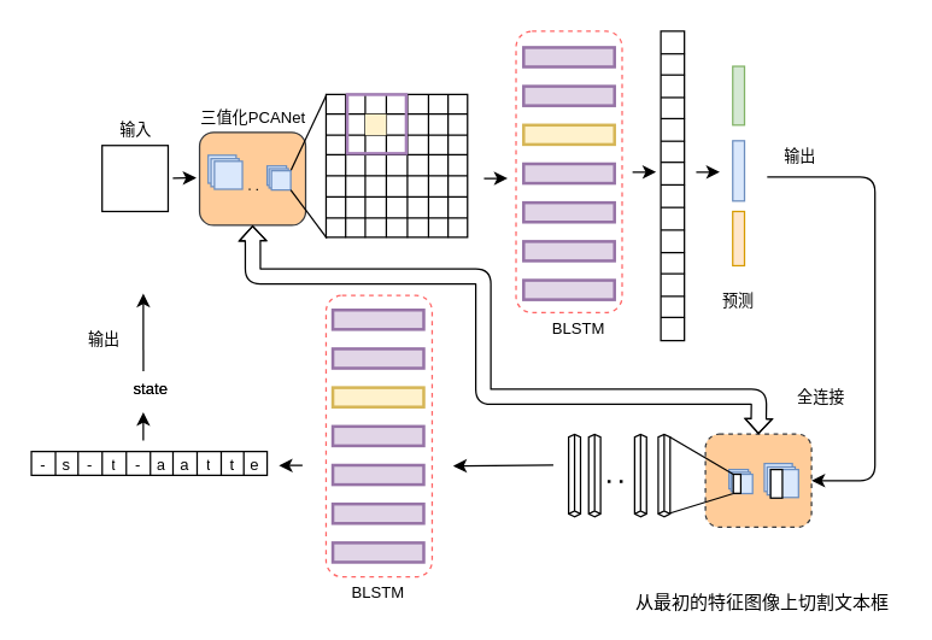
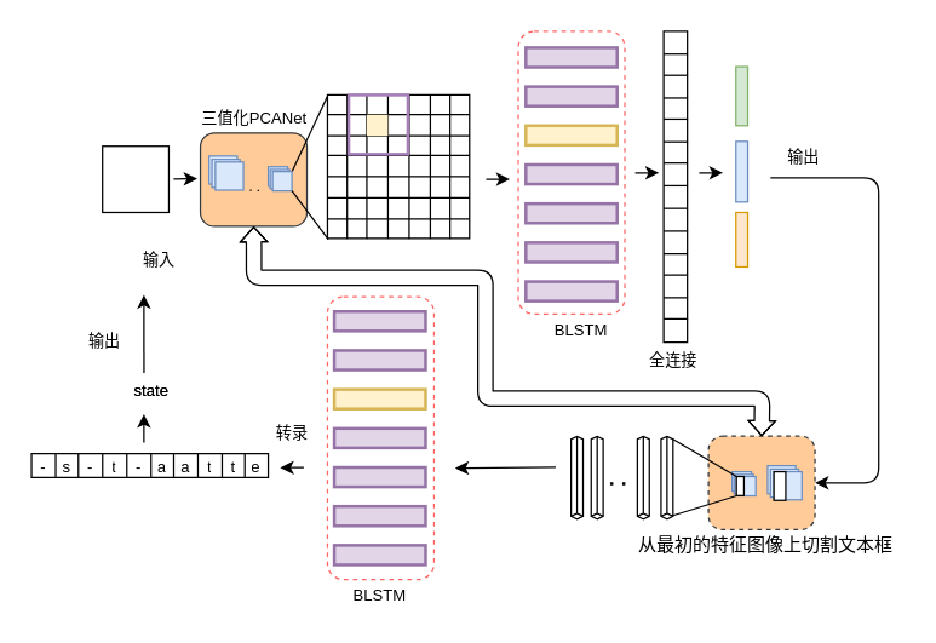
- <mxCell id="4" value="输入" style="text;html=1;align=center;verticalAlign=middle;resizable=0;points=[];autosize=1;fontSize=10.5;" vertex="1" parent="1"><mxGeometry x="68.86" y="76.123" width="40" height="20" as="geometry" /></mxCell>
+ <mxCell id="4" value="输入" style="text;html=1;align=center;verticalAlign=middle;resizable=0;points=[];autosize=1;fontSize=10.5;" vertex="1" parent="1"><mxGeometry x="83.86" y="161.123" width="40" height="20" as="geometry" /></mxCell>
- <mxCell id="111" value="&lt;font style=&quot;font-size: 10.5px&quot;&gt;预测&lt;br&gt;&lt;/font&gt;" style="text;html=1;align=center;verticalAlign=middle;resizable=0;points=[];autosize=1;fontSize=10.5;" vertex="1" parent="1"><mxGeometry x="469.486" y="189.174" width="40" height="20" as="geometry" /></mxCell>
- <mxCell id="110" value="&lt;font style=&quot;font-size: 10.5px&quot;&gt;全连接&lt;br&gt;&lt;/font&gt;" style="text;html=1;align=center;verticalAlign=middle;resizable=0;points=[];autosize=1;fontSize=10.5;" vertex="1" parent="1"><mxGeometry x="519.484" y="253.444" width="50" height="20" as="geometry" /></mxCell>
+ <mxCell id="110" value="&lt;font style=&quot;font-size: 10.5px&quot;&gt;全连接&lt;br&gt;&lt;/font&gt;" style="text;html=1;align=center;verticalAlign=middle;resizable=0;points=[];autosize=1;fontSize=10.5;" vertex="1" parent="1"><mxGeometry x="419.484" y="228.444" width="50" height="20" as="geometry" /></mxCell>
+ <mxCell id="141" value="&lt;font style=&quot;font-size: 10.5px&quot;&gt;转录&lt;/font&gt;" style="text;html=1;align=center;verticalAlign=middle;resizable=0;points=[];autosize=1;fontSize=10.5;direction=east;flipH=0;flipV=0;container=0;" vertex="1" parent="1"><mxGeometry x="171.727" y="276.227" width="40" height="20" as="geometry" /></mxCell>
- <mxCell id="169" value="&lt;span style=&quot;font-size: 12px&quot;&gt;从最初的特征图像上切割文本框&lt;/span&gt;" style="text;html=1;align=center;verticalAlign=middle;resizable=0;points=[];autosize=1;fontSize=10.5;" vertex="1" parent="1"><mxGeometry x="415.003" y="389.591" width="180" height="20" as="geometry" /></mxCell>
+ <mxCell id="169" value="&lt;span style=&quot;font-size: 12px&quot;&gt;从最初的特征图像上切割文本框&lt;/span&gt;" style="text;html=1;align=center;verticalAlign=middle;resizable=0;points=[];autosize=1;fontSize=10.5;" vertex="1" parent="1"><mxGeometry x="415.003" y="349.591" width="180" height="20" as="geometry" /></mxCell>
